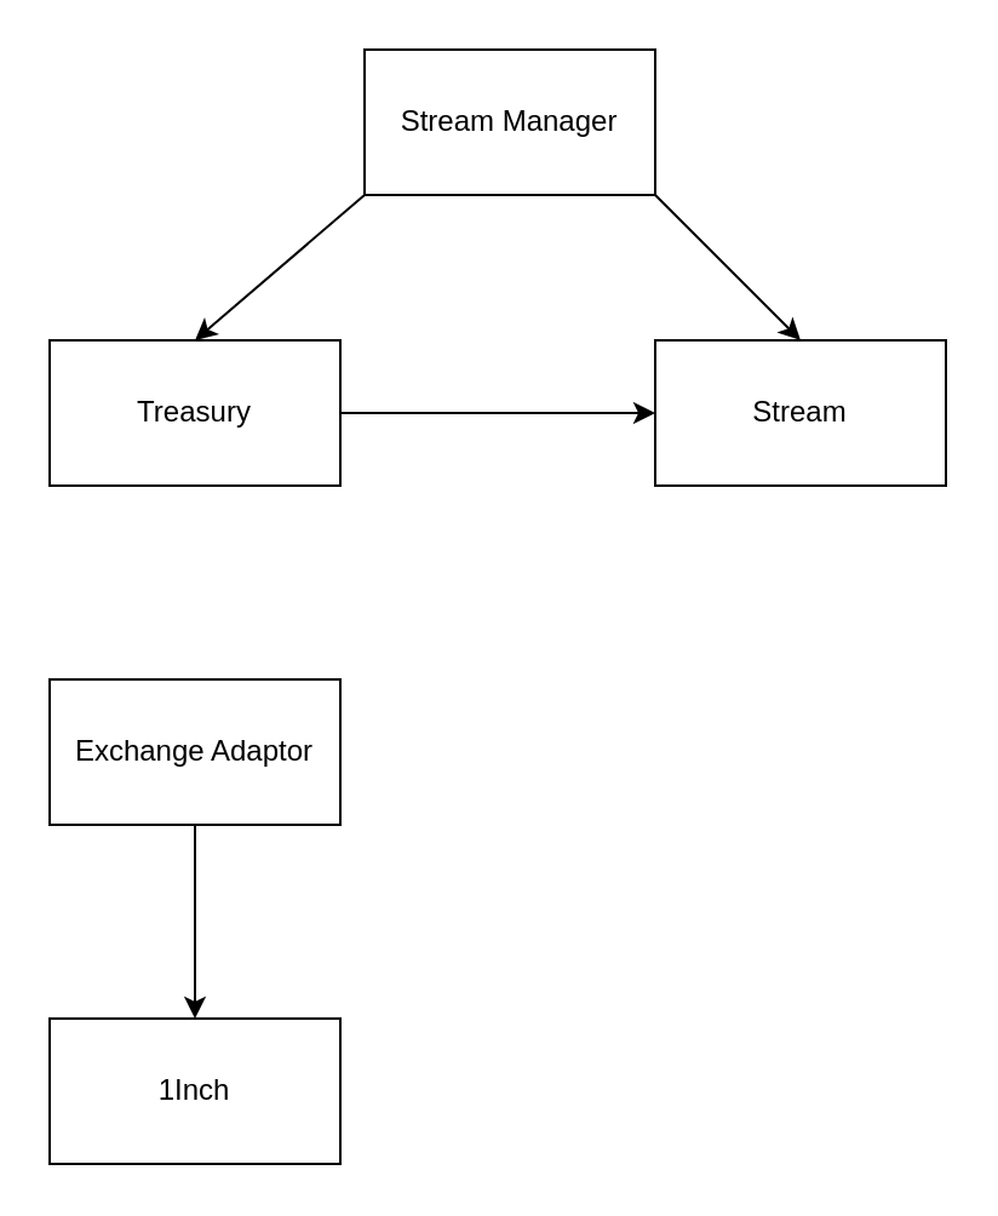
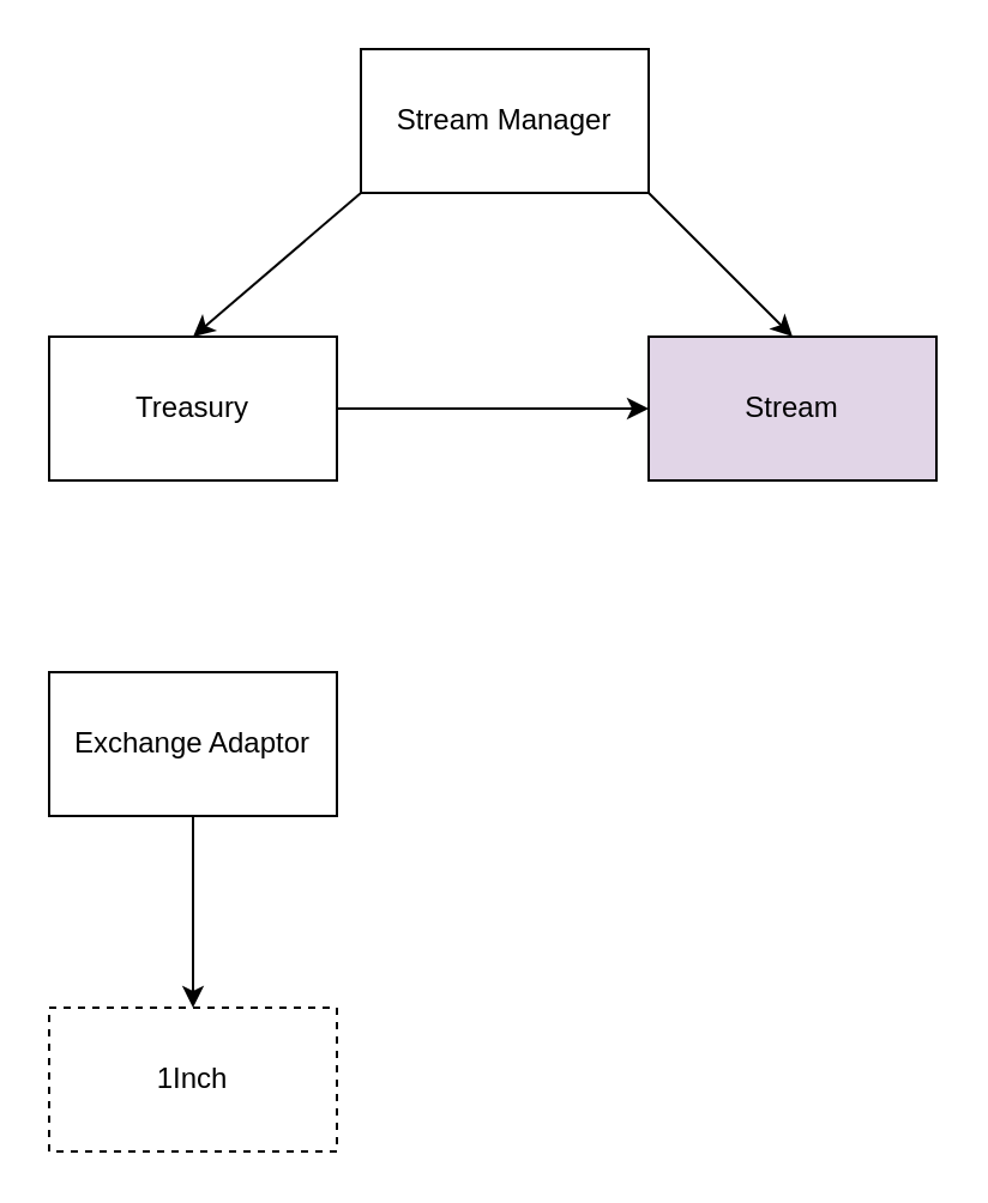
- <mxCell id="6" value="Stream" style="rounded=0;whiteSpace=wrap;html=1;" parent="1" vertex="1"><mxGeometry x="270" y="140" width="120" height="60" as="geometry" /></mxCell>
+ <mxCell id="6" value="Stream" style="rounded=0;whiteSpace=wrap;html=1;fillColor=#e1d5e7;" parent="1" vertex="1"><mxGeometry x="270" y="140" width="120" height="60" as="geometry" /></mxCell>
- <mxCell id="10" value="1Inch" style="whiteSpace=wrap;html=1;rounded=0;" parent="1" vertex="1"><mxGeometry x="20" y="420" width="120" height="60" as="geometry" /></mxCell>
+ <mxCell id="10" value="1Inch" style="whiteSpace=wrap;html=1;rounded=0;dashed=1;" parent="1" vertex="1"><mxGeometry x="20" y="420" width="120" height="60" as="geometry" /></mxCell>
